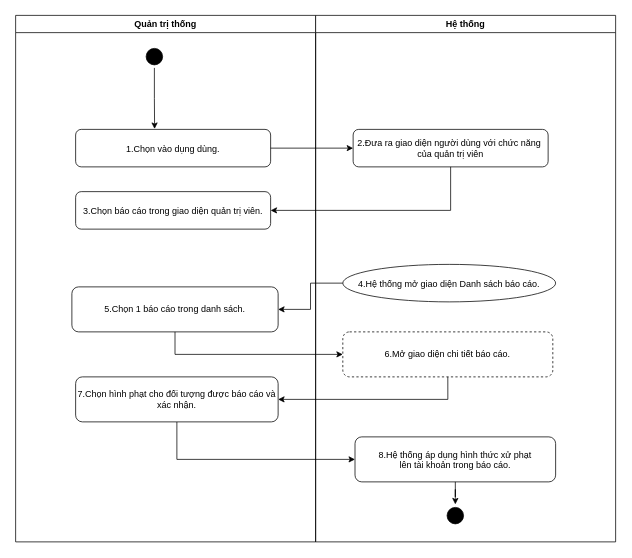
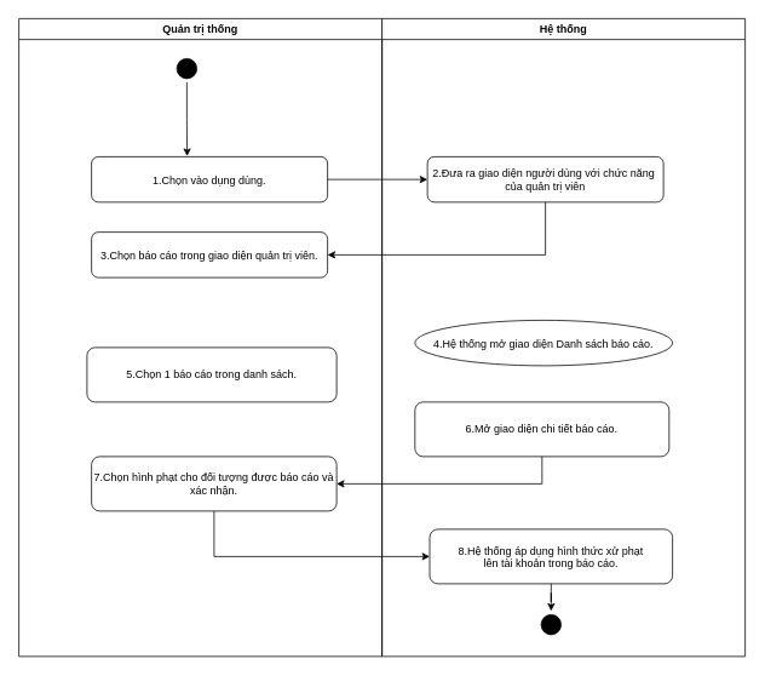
- <mxCell id="17" style="edgeStyle=orthogonalEdgeStyle;rounded=0;orthogonalLoop=1;jettySize=auto;html=1;exitX=0;exitY=0.5;exitDx=0;exitDy=0;" edge="1" parent="1" source="13" target="7"><mxGeometry relative="1" as="geometry"><mxPoint x="230" y="376.571" as="targetPoint" /></mxGeometry></mxCell>
- <mxCell id="18" style="edgeStyle=orthogonalEdgeStyle;rounded=0;orthogonalLoop=1;jettySize=auto;html=1;exitX=0.5;exitY=1;exitDx=0;exitDy=0;entryX=0;entryY=0.5;entryDx=0;entryDy=0;" edge="1" parent="1" source="7" target="14"><mxGeometry relative="1" as="geometry"><mxPoint x="580" y="452" as="targetPoint" /></mxGeometry></mxCell>
- <mxCell id="14" value="6.Mở giao diện chi tiết báo cáo." style="rounded=1;whiteSpace=wrap;html=1;dashed=1;" vertex="1" parent="8"><mxGeometry x="36.25" y="422" width="280" height="60" as="geometry" /></mxCell>
+ <mxCell id="14" value="6.Mở giao diện chi tiết báo cáo." style="rounded=1;whiteSpace=wrap;html=1;" vertex="1" parent="8"><mxGeometry x="36.25" y="422" width="280" height="60" as="geometry" /></mxCell>
